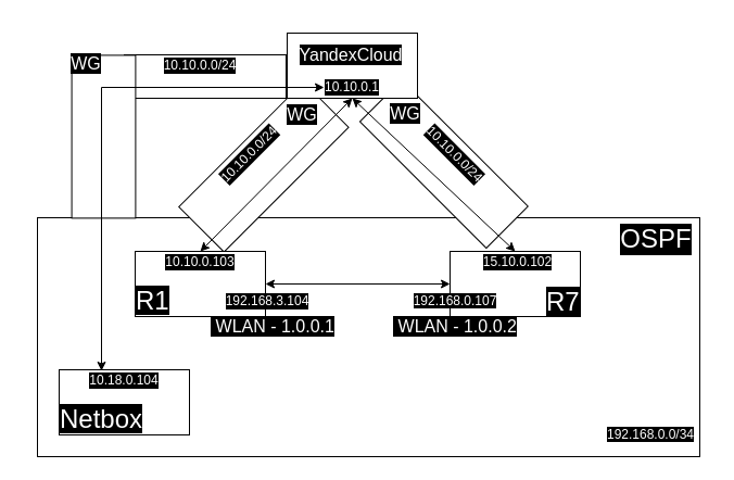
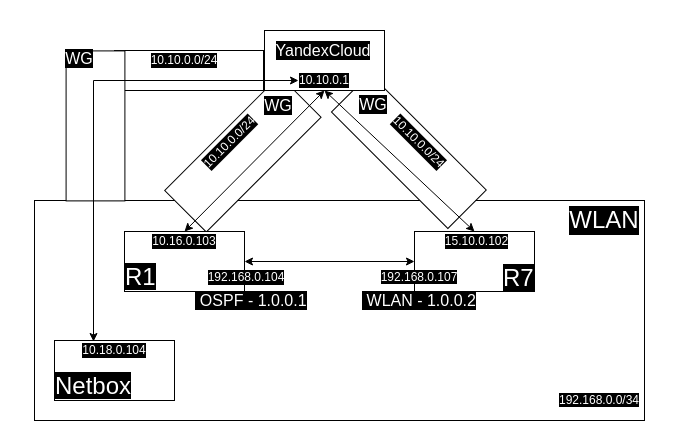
- <mxCell id="18" value="OSPF" style="text;html=1;strokeColor=none;fillColor=none;align=center;verticalAlign=middle;whiteSpace=wrap;rounded=0;labelBackgroundColor=#000000;fontColor=#FFFFFF;fontSize=24;" parent="1" vertex="1"><mxGeometry x="554" y="190" width="100" height="60" as="geometry" /></mxCell>
+ <mxCell id="18" value="WLAN" style="text;html=1;strokeColor=none;fillColor=none;align=center;verticalAlign=middle;whiteSpace=wrap;rounded=0;labelBackgroundColor=#000000;fontColor=#FFFFFF;fontSize=24;" parent="1" vertex="1"><mxGeometry x="554" y="190" width="100" height="60" as="geometry" /></mxCell>
- <mxCell id="16" value="10.10.0.103" style="text;html=1;strokeColor=none;fillColor=none;align=center;verticalAlign=middle;whiteSpace=wrap;rounded=0;fontColor=#FFFFFF;labelBackgroundColor=#000000;" parent="1" vertex="1"><mxGeometry x="149" y="221" width="70" height="40" as="geometry" /></mxCell>
+ <mxCell id="16" value="10.16.0.103" style="text;html=1;strokeColor=none;fillColor=none;align=center;verticalAlign=middle;whiteSpace=wrap;rounded=0;fontColor=#FFFFFF;labelBackgroundColor=#000000;" parent="1" vertex="1"><mxGeometry x="149" y="221" width="70" height="40" as="geometry" /></mxCell>
- <mxCell id="14" value="192.168.3.104" style="text;html=1;strokeColor=none;fillColor=none;align=center;verticalAlign=middle;whiteSpace=wrap;rounded=0;fontColor=#FFFFFF;labelBackgroundColor=#000000;" parent="1" vertex="1"><mxGeometry x="211.39" y="257" width="70" height="40" as="geometry" /></mxCell>
+ <mxCell id="14" value="192.168.0.104" style="text;html=1;strokeColor=none;fillColor=none;align=center;verticalAlign=middle;whiteSpace=wrap;rounded=0;fontColor=#FFFFFF;labelBackgroundColor=#000000;" parent="1" vertex="1"><mxGeometry x="211.39" y="257" width="70" height="40" as="geometry" /></mxCell>
- <mxCell id="26" value="&lt;span style=&quot;font-size: 16px;&quot;&gt;&amp;nbsp;WLAN - 1.0.0.1&lt;br&gt;&lt;/span&gt;" style="text;html=1;strokeColor=none;fillColor=none;align=center;verticalAlign=middle;whiteSpace=wrap;rounded=0;labelBackgroundColor=#000000;fontColor=#FFFFFF;fontSize=16;" parent="1" vertex="1"><mxGeometry x="191.58" y="270" width="117.61" height="60" as="geometry" /></mxCell>
+ <mxCell id="26" value="&lt;span style=&quot;font-size: 16px;&quot;&gt;&amp;nbsp;OSPF - 1.0.0.1&lt;br&gt;&lt;/span&gt;" style="text;html=1;strokeColor=none;fillColor=none;align=center;verticalAlign=middle;whiteSpace=wrap;rounded=0;labelBackgroundColor=#000000;fontColor=#FFFFFF;fontSize=16;" parent="1" vertex="1"><mxGeometry x="191.58" y="270" width="117.61" height="60" as="geometry" /></mxCell>
